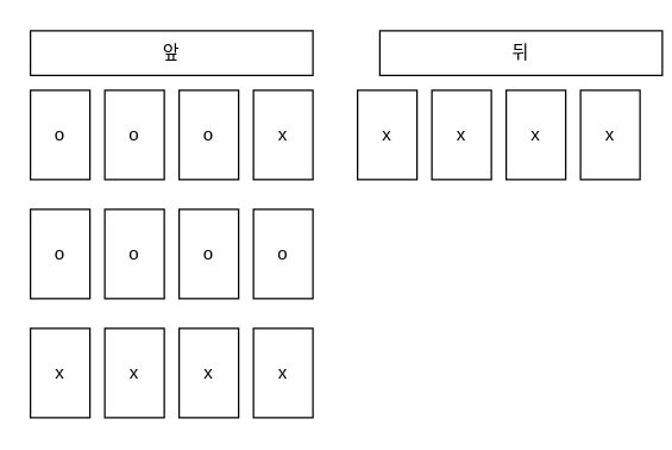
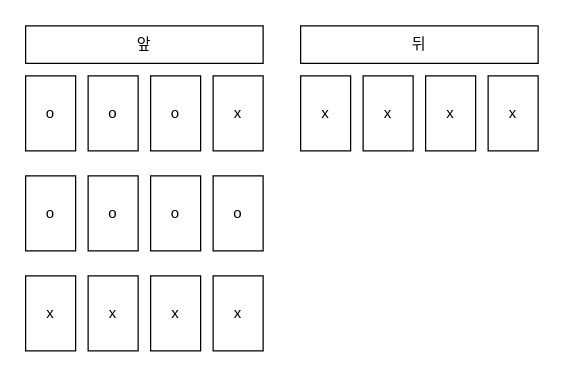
- <mxCell id="11" value="뒤" style="rounded=0;whiteSpace=wrap;html=1;" vertex="1" parent="1"><mxGeometry x="255" y="20" width="190" height="30" as="geometry" /></mxCell>
+ <mxCell id="11" value="뒤" style="rounded=0;whiteSpace=wrap;html=1;" vertex="1" parent="1"><mxGeometry x="240" y="20" width="190" height="30" as="geometry" /></mxCell>
